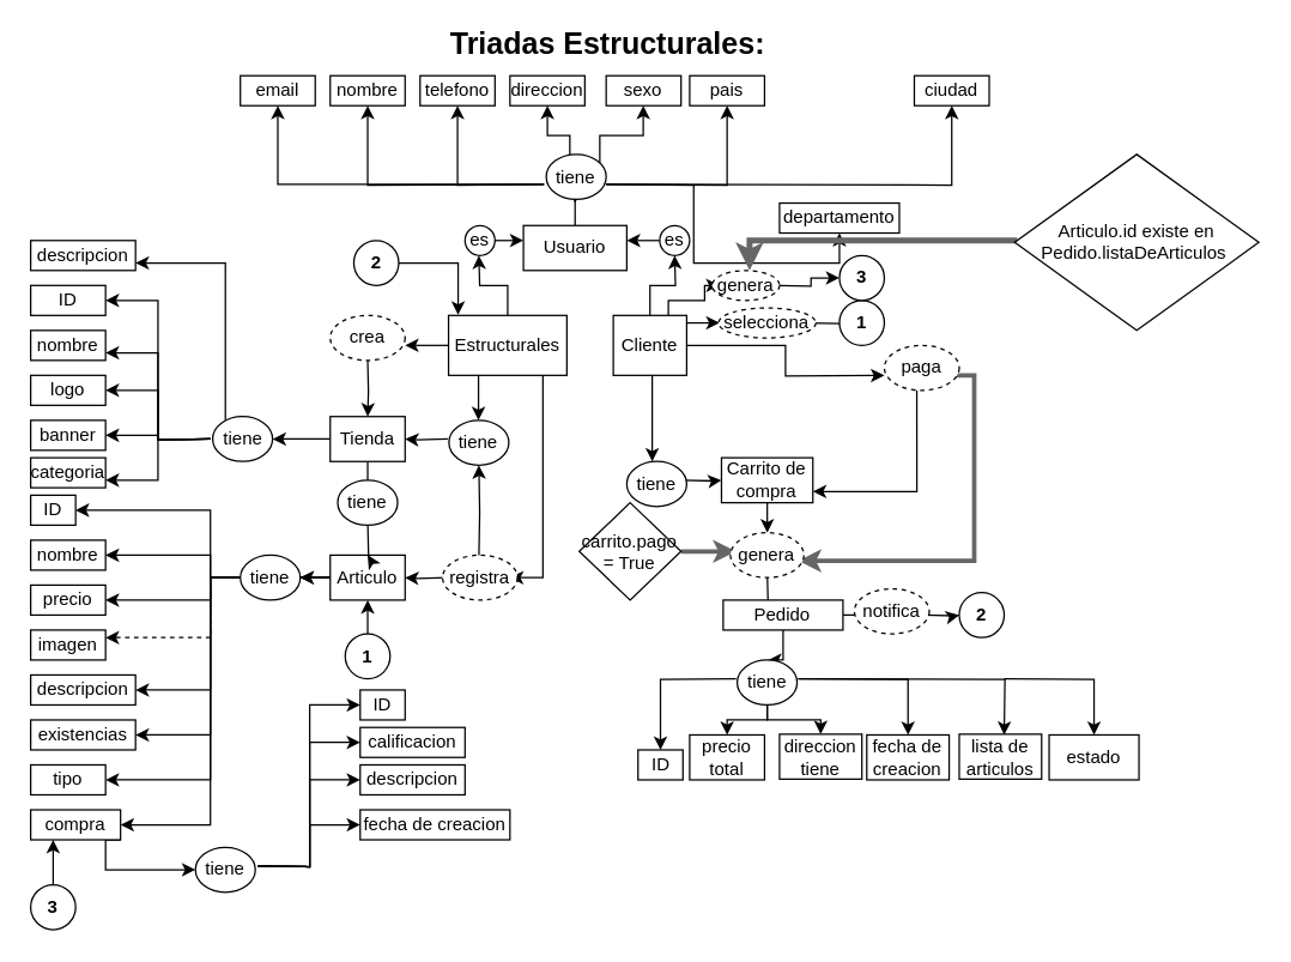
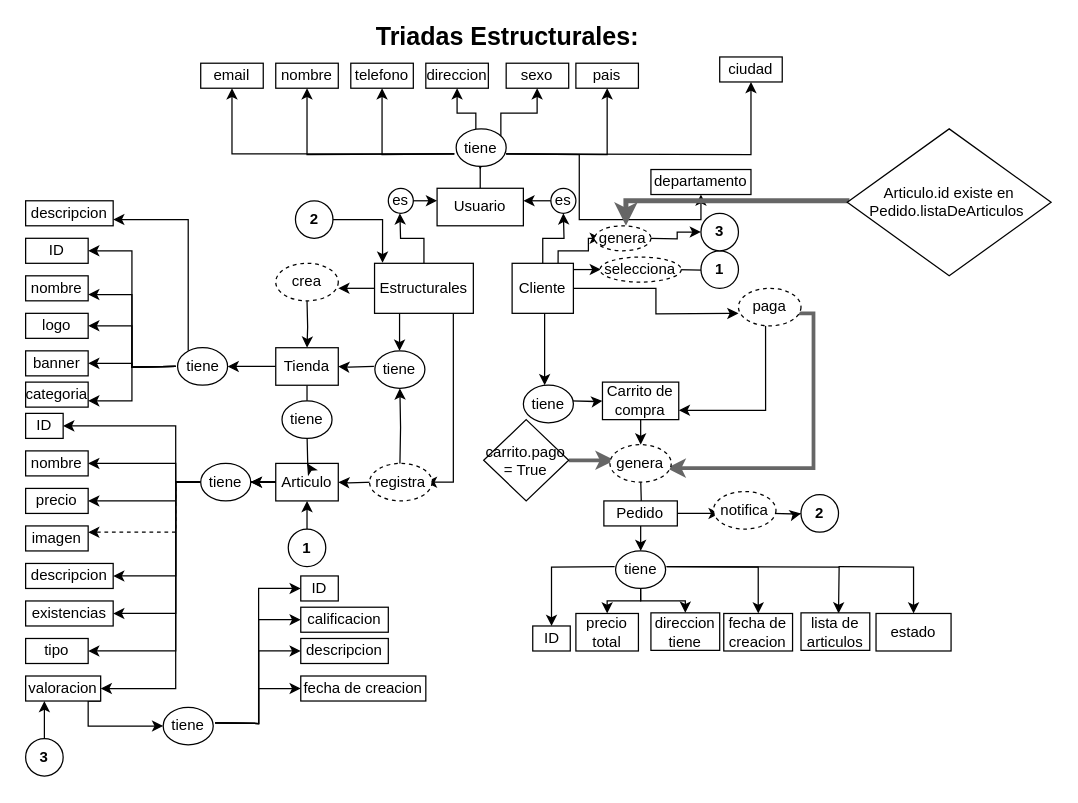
- <mxCell id="36" value="ciudad" style="whiteSpace=wrap;html=1;" parent="1" vertex="1"><mxGeometry x="610" y="50" width="50" height="20" as="geometry" /></mxCell>
+ <mxCell id="36" value="ciudad" style="whiteSpace=wrap;html=1;" parent="1" vertex="1"><mxGeometry x="575" y="45" width="50" height="20" as="geometry" /></mxCell>
- <mxCell id="80" value="Pedido" style="whiteSpace=wrap;html=1;" parent="1" vertex="1"><mxGeometry x="482.37" y="400" width="80" height="20" as="geometry" /></mxCell>
+ <mxCell id="80" value="Pedido" style="whiteSpace=wrap;html=1;" parent="1" vertex="1"><mxGeometry x="482.37" y="400" width="58.75" height="20" as="geometry" /></mxCell>
- <mxCell id="84" value="compra" style="whiteSpace=wrap;html=1;" parent="1" vertex="1"><mxGeometry x="20" y="540" width="60" height="20" as="geometry" /></mxCell>
+ <mxCell id="84" value="valoracion" style="whiteSpace=wrap;html=1;" parent="1" vertex="1"><mxGeometry x="20" y="540" width="60" height="20" as="geometry" /></mxCell>
